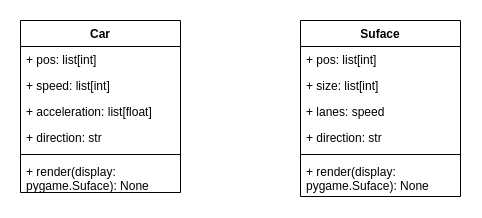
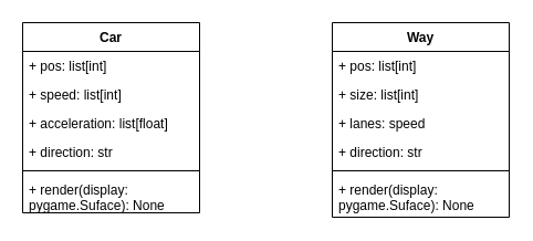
- <mxCell id="9" value="Suface" style="swimlane;fontStyle=1;align=center;verticalAlign=top;childLayout=stackLayout;horizontal=1;startSize=26;horizontalStack=0;resizeParent=1;resizeParentMax=0;resizeLast=0;collapsible=1;marginBottom=0;whiteSpace=wrap;html=1;" vertex="1" parent="1"><mxGeometry x="300" y="20" width="160" height="176" as="geometry" /></mxCell>
+ <mxCell id="9" value="Way" style="swimlane;fontStyle=1;align=center;verticalAlign=top;childLayout=stackLayout;horizontal=1;startSize=26;horizontalStack=0;resizeParent=1;resizeParentMax=0;resizeLast=0;collapsible=1;marginBottom=0;whiteSpace=wrap;html=1;" vertex="1" parent="1"><mxGeometry x="300" y="20" width="160" height="176" as="geometry" /></mxCell>
